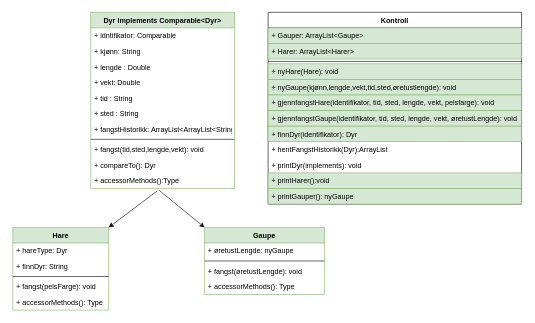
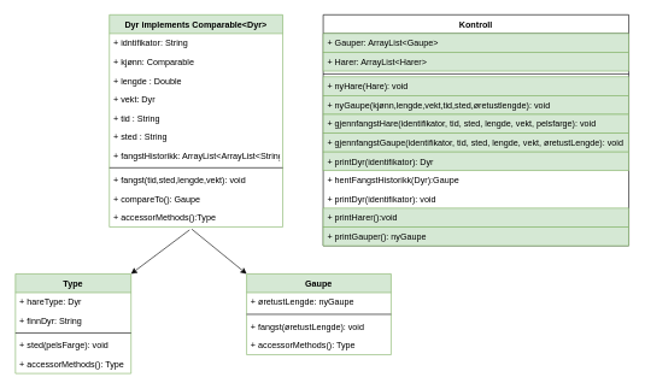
- <mxCell id="5" value="+ idntifikator: Comparable" style="text;strokeColor=none;fillColor=none;align=left;verticalAlign=top;spacingLeft=4;spacingRight=4;overflow=hidden;rotatable=0;points=[[0,0.5],[1,0.5]];portConstraint=eastwest;" vertex="1" parent="4"><mxGeometry y="26" width="240" height="26" as="geometry" /></mxCell>
+ <mxCell id="5" value="+ idntifikator: String" style="text;strokeColor=none;fillColor=none;align=left;verticalAlign=top;spacingLeft=4;spacingRight=4;overflow=hidden;rotatable=0;points=[[0,0.5],[1,0.5]];portConstraint=eastwest;" vertex="1" parent="4"><mxGeometry y="26" width="240" height="26" as="geometry" /></mxCell>
- <mxCell id="6" value="+ kjønn: String" style="text;strokeColor=none;fillColor=none;align=left;verticalAlign=top;spacingLeft=4;spacingRight=4;overflow=hidden;rotatable=0;points=[[0,0.5],[1,0.5]];portConstraint=eastwest;" vertex="1" parent="4"><mxGeometry y="52" width="240" height="26" as="geometry" /></mxCell>
+ <mxCell id="6" value="+ kjønn: Comparable" style="text;strokeColor=none;fillColor=none;align=left;verticalAlign=top;spacingLeft=4;spacingRight=4;overflow=hidden;rotatable=0;points=[[0,0.5],[1,0.5]];portConstraint=eastwest;" vertex="1" parent="4"><mxGeometry y="52" width="240" height="26" as="geometry" /></mxCell>
- <mxCell id="8" value="+ vekt: Double" style="text;strokeColor=none;fillColor=none;align=left;verticalAlign=top;spacingLeft=4;spacingRight=4;overflow=hidden;rotatable=0;points=[[0,0.5],[1,0.5]];portConstraint=eastwest;" vertex="1" parent="4"><mxGeometry y="104" width="240" height="26" as="geometry" /></mxCell>
+ <mxCell id="8" value="+ vekt: Dyr" style="text;strokeColor=none;fillColor=none;align=left;verticalAlign=top;spacingLeft=4;spacingRight=4;overflow=hidden;rotatable=0;points=[[0,0.5],[1,0.5]];portConstraint=eastwest;" vertex="1" parent="4"><mxGeometry y="104" width="240" height="26" as="geometry" /></mxCell>
- <mxCell id="35" value="+ finnDyr(identifikator): Dyr" style="text;strokeColor=#82b366;fillColor=#d5e8d4;align=left;verticalAlign=top;spacingLeft=4;spacingRight=4;overflow=hidden;rotatable=0;points=[[0,0.5],[1,0.5]];portConstraint=eastwest;" vertex="1" parent="27"><mxGeometry y="190" width="423" height="26" as="geometry" /></mxCell>
+ <mxCell id="35" value="+ printDyr(identifikator): Dyr" style="text;strokeColor=#82b366;fillColor=#d5e8d4;align=left;verticalAlign=top;spacingLeft=4;spacingRight=4;overflow=hidden;rotatable=0;points=[[0,0.5],[1,0.5]];portConstraint=eastwest;" vertex="1" parent="27"><mxGeometry y="190" width="423" height="26" as="geometry" /></mxCell>
- <mxCell id="36" value="+ hentFangstHistorikk(Dyr):ArrayList" style="text;strokeColor=none;fillColor=none;align=left;verticalAlign=top;spacingLeft=4;spacingRight=4;overflow=hidden;rotatable=0;points=[[0,0.5],[1,0.5]];portConstraint=eastwest;" vertex="1" parent="27"><mxGeometry y="216" width="423" height="26" as="geometry" /></mxCell>
+ <mxCell id="36" value="+ hentFangstHistorikk(Dyr):Gaupe" style="text;strokeColor=none;fillColor=none;align=left;verticalAlign=top;spacingLeft=4;spacingRight=4;overflow=hidden;rotatable=0;points=[[0,0.5],[1,0.5]];portConstraint=eastwest;" vertex="1" parent="27"><mxGeometry y="216" width="423" height="26" as="geometry" /></mxCell>
- <mxCell id="14" value="+ compareTo(): Dyr" style="text;strokeColor=none;fillColor=none;align=left;verticalAlign=top;spacingLeft=4;spacingRight=4;overflow=hidden;rotatable=0;points=[[0,0.5],[1,0.5]];portConstraint=eastwest;" vertex="1" parent="4"><mxGeometry y="242" width="240" height="26" as="geometry" /></mxCell>
+ <mxCell id="14" value="+ compareTo(): Gaupe" style="text;strokeColor=none;fillColor=none;align=left;verticalAlign=top;spacingLeft=4;spacingRight=4;overflow=hidden;rotatable=0;points=[[0,0.5],[1,0.5]];portConstraint=eastwest;" vertex="1" parent="4"><mxGeometry y="242" width="240" height="26" as="geometry" /></mxCell>
- <mxCell id="37" value="+ printDyr(implements): void" style="text;align=left;verticalAlign=top;spacingLeft=4;spacingRight=4;overflow=hidden;rotatable=0;points=[[0,0.5],[1,0.5]];portConstraint=eastwest;" vertex="1" parent="27"><mxGeometry y="242" width="423" height="26" as="geometry" /></mxCell>
+ <mxCell id="37" value="+ printDyr(identifikator): void" style="text;align=left;verticalAlign=top;spacingLeft=4;spacingRight=4;overflow=hidden;rotatable=0;points=[[0,0.5],[1,0.5]];portConstraint=eastwest;" vertex="1" parent="27"><mxGeometry y="242" width="423" height="26" as="geometry" /></mxCell>
- <mxCell id="21" value="Hare" style="swimlane;fontStyle=1;align=center;verticalAlign=top;childLayout=stackLayout;horizontal=1;startSize=26;horizontalStack=0;resizeParent=1;resizeParentMax=0;resizeLast=0;collapsible=1;marginBottom=0;fillColor=#d5e8d4;strokeColor=#82b366;" vertex="1" parent="1"><mxGeometry x="20" y="379" width="160" height="138" as="geometry" /></mxCell>
+ <mxCell id="21" value="Type" style="swimlane;fontStyle=1;align=center;verticalAlign=top;childLayout=stackLayout;horizontal=1;startSize=26;horizontalStack=0;resizeParent=1;resizeParentMax=0;resizeLast=0;collapsible=1;marginBottom=0;fillColor=#d5e8d4;strokeColor=#82b366;" vertex="1" parent="1"><mxGeometry x="20" y="379" width="160" height="138" as="geometry" /></mxCell>
- <mxCell id="25" value="+ fangst(pelsFarge): void" style="text;strokeColor=none;fillColor=none;align=left;verticalAlign=top;spacingLeft=4;spacingRight=4;overflow=hidden;rotatable=0;points=[[0,0.5],[1,0.5]];portConstraint=eastwest;" vertex="1" parent="21"><mxGeometry y="86" width="160" height="26" as="geometry" /></mxCell>
+ <mxCell id="25" value="+ sted(pelsFarge): void" style="text;strokeColor=none;fillColor=none;align=left;verticalAlign=top;spacingLeft=4;spacingRight=4;overflow=hidden;rotatable=0;points=[[0,0.5],[1,0.5]];portConstraint=eastwest;" vertex="1" parent="21"><mxGeometry y="86" width="160" height="26" as="geometry" /></mxCell>
